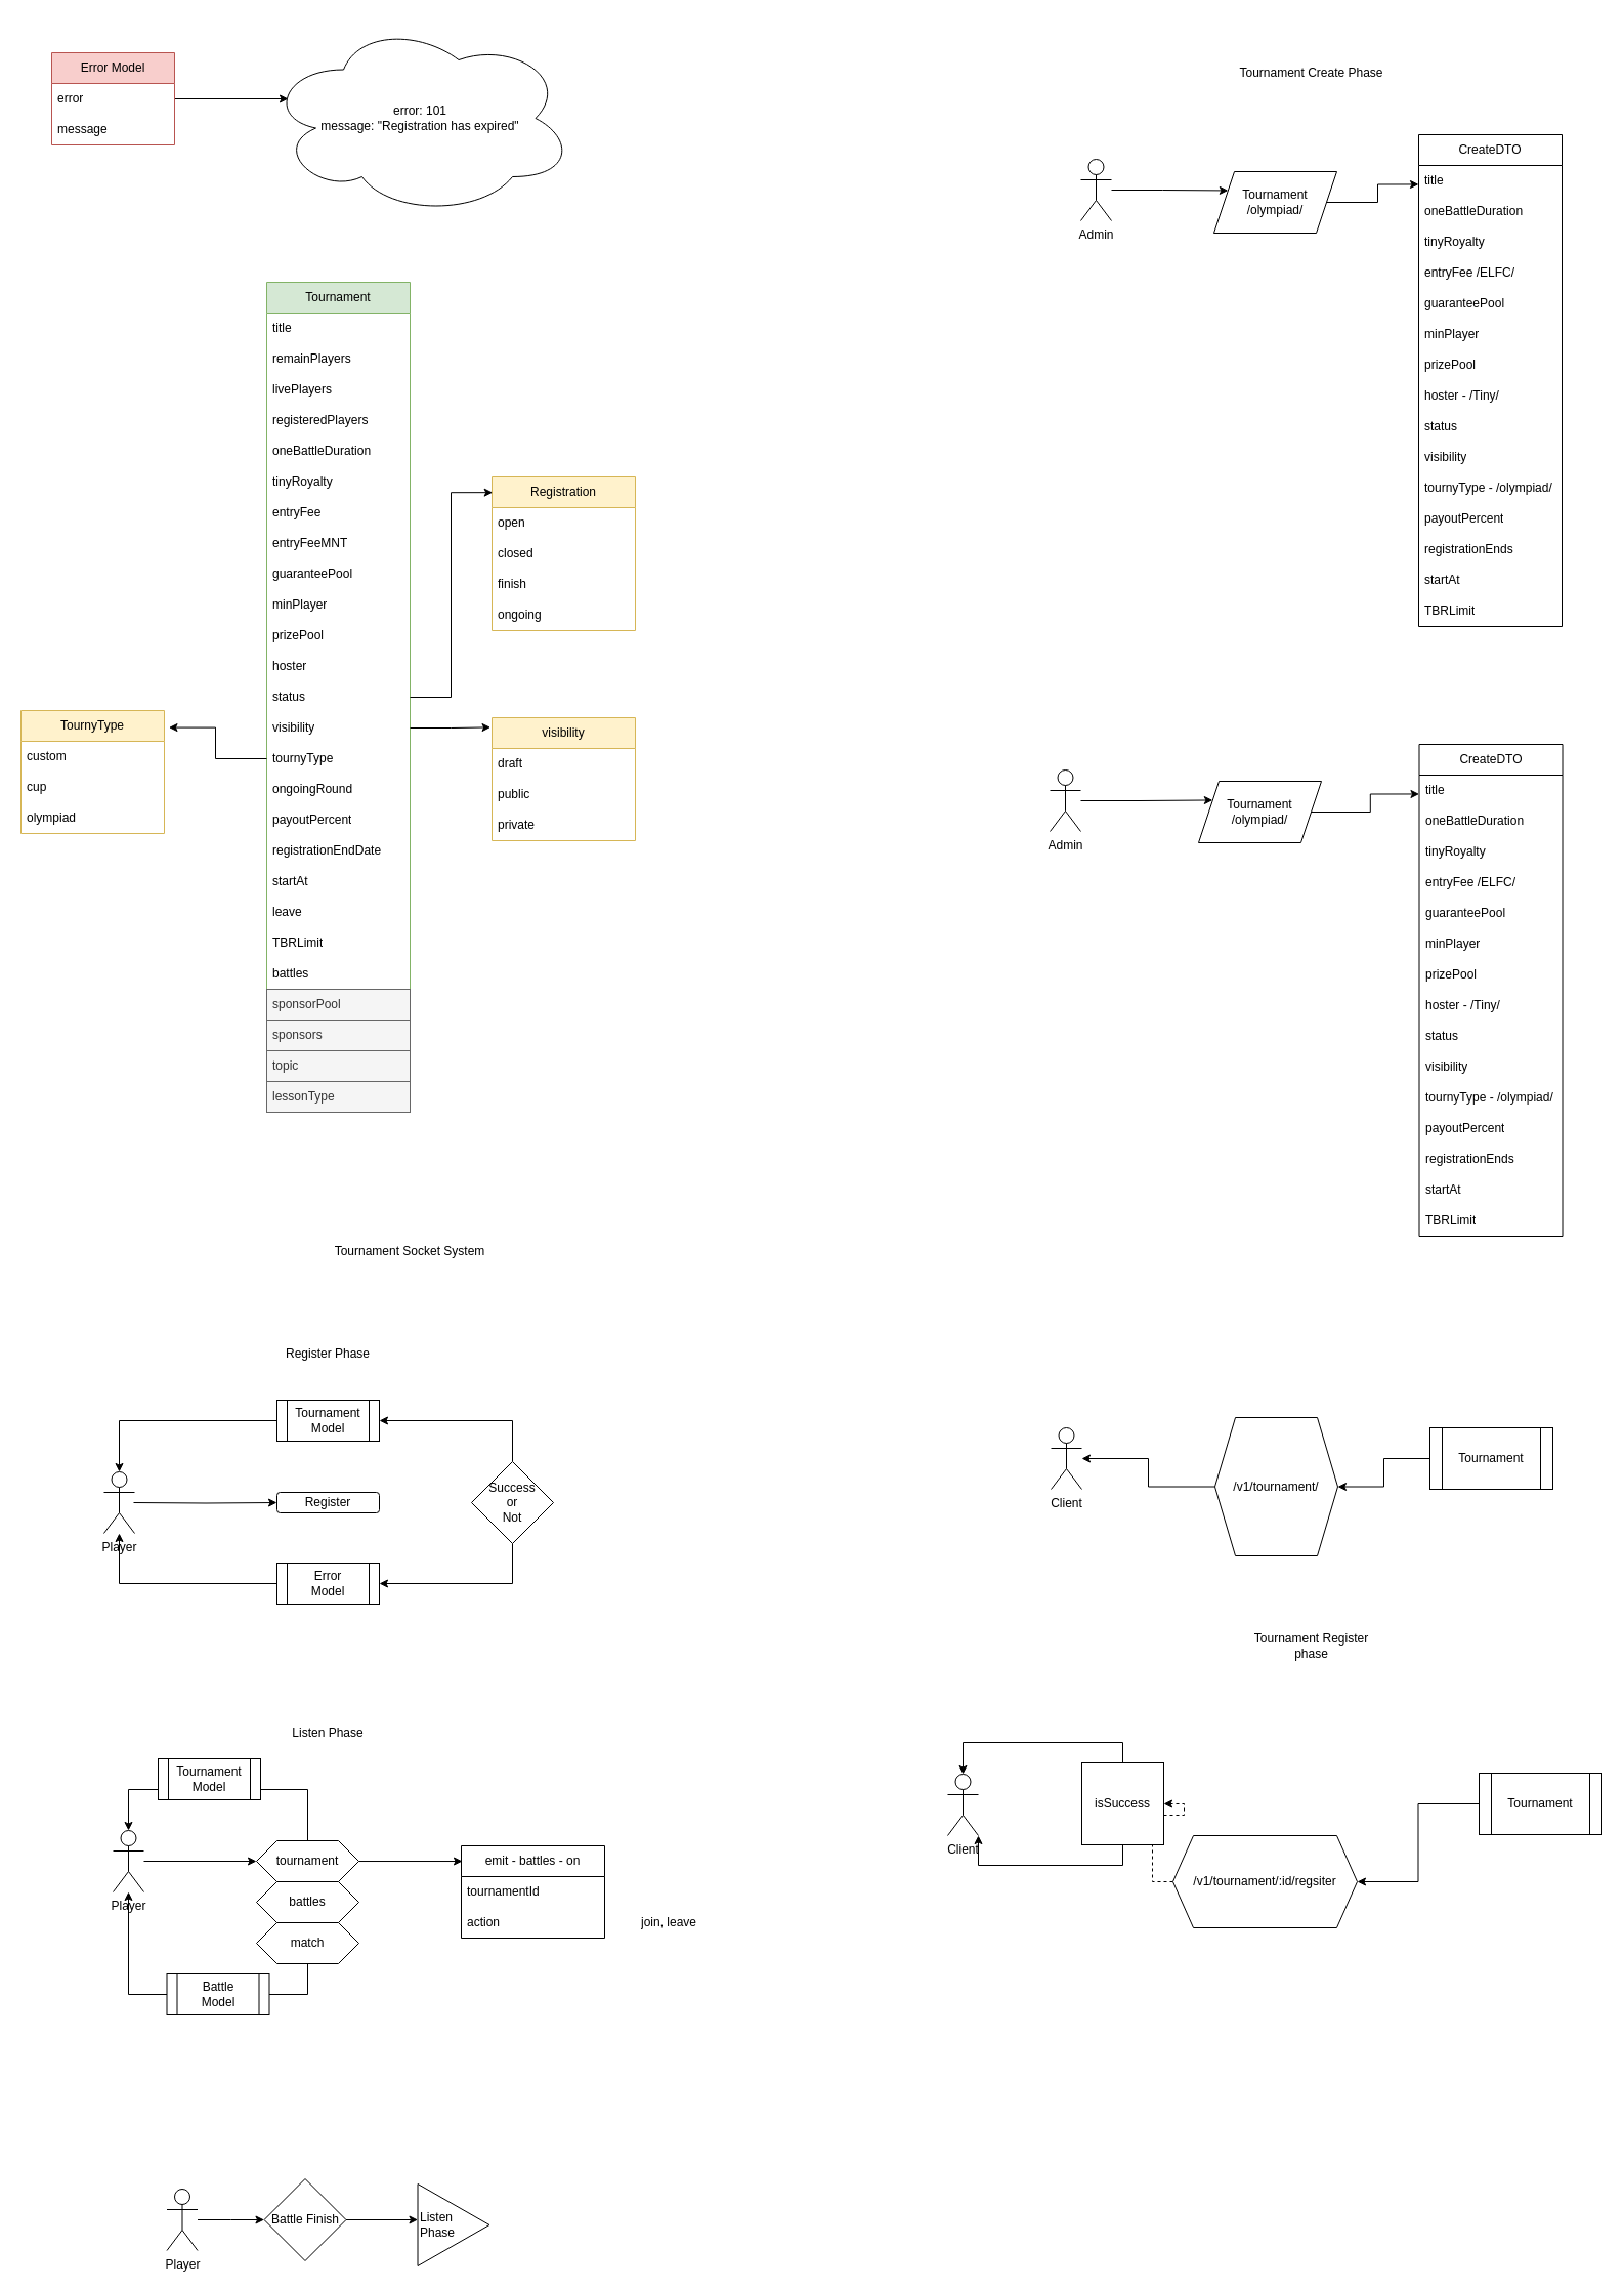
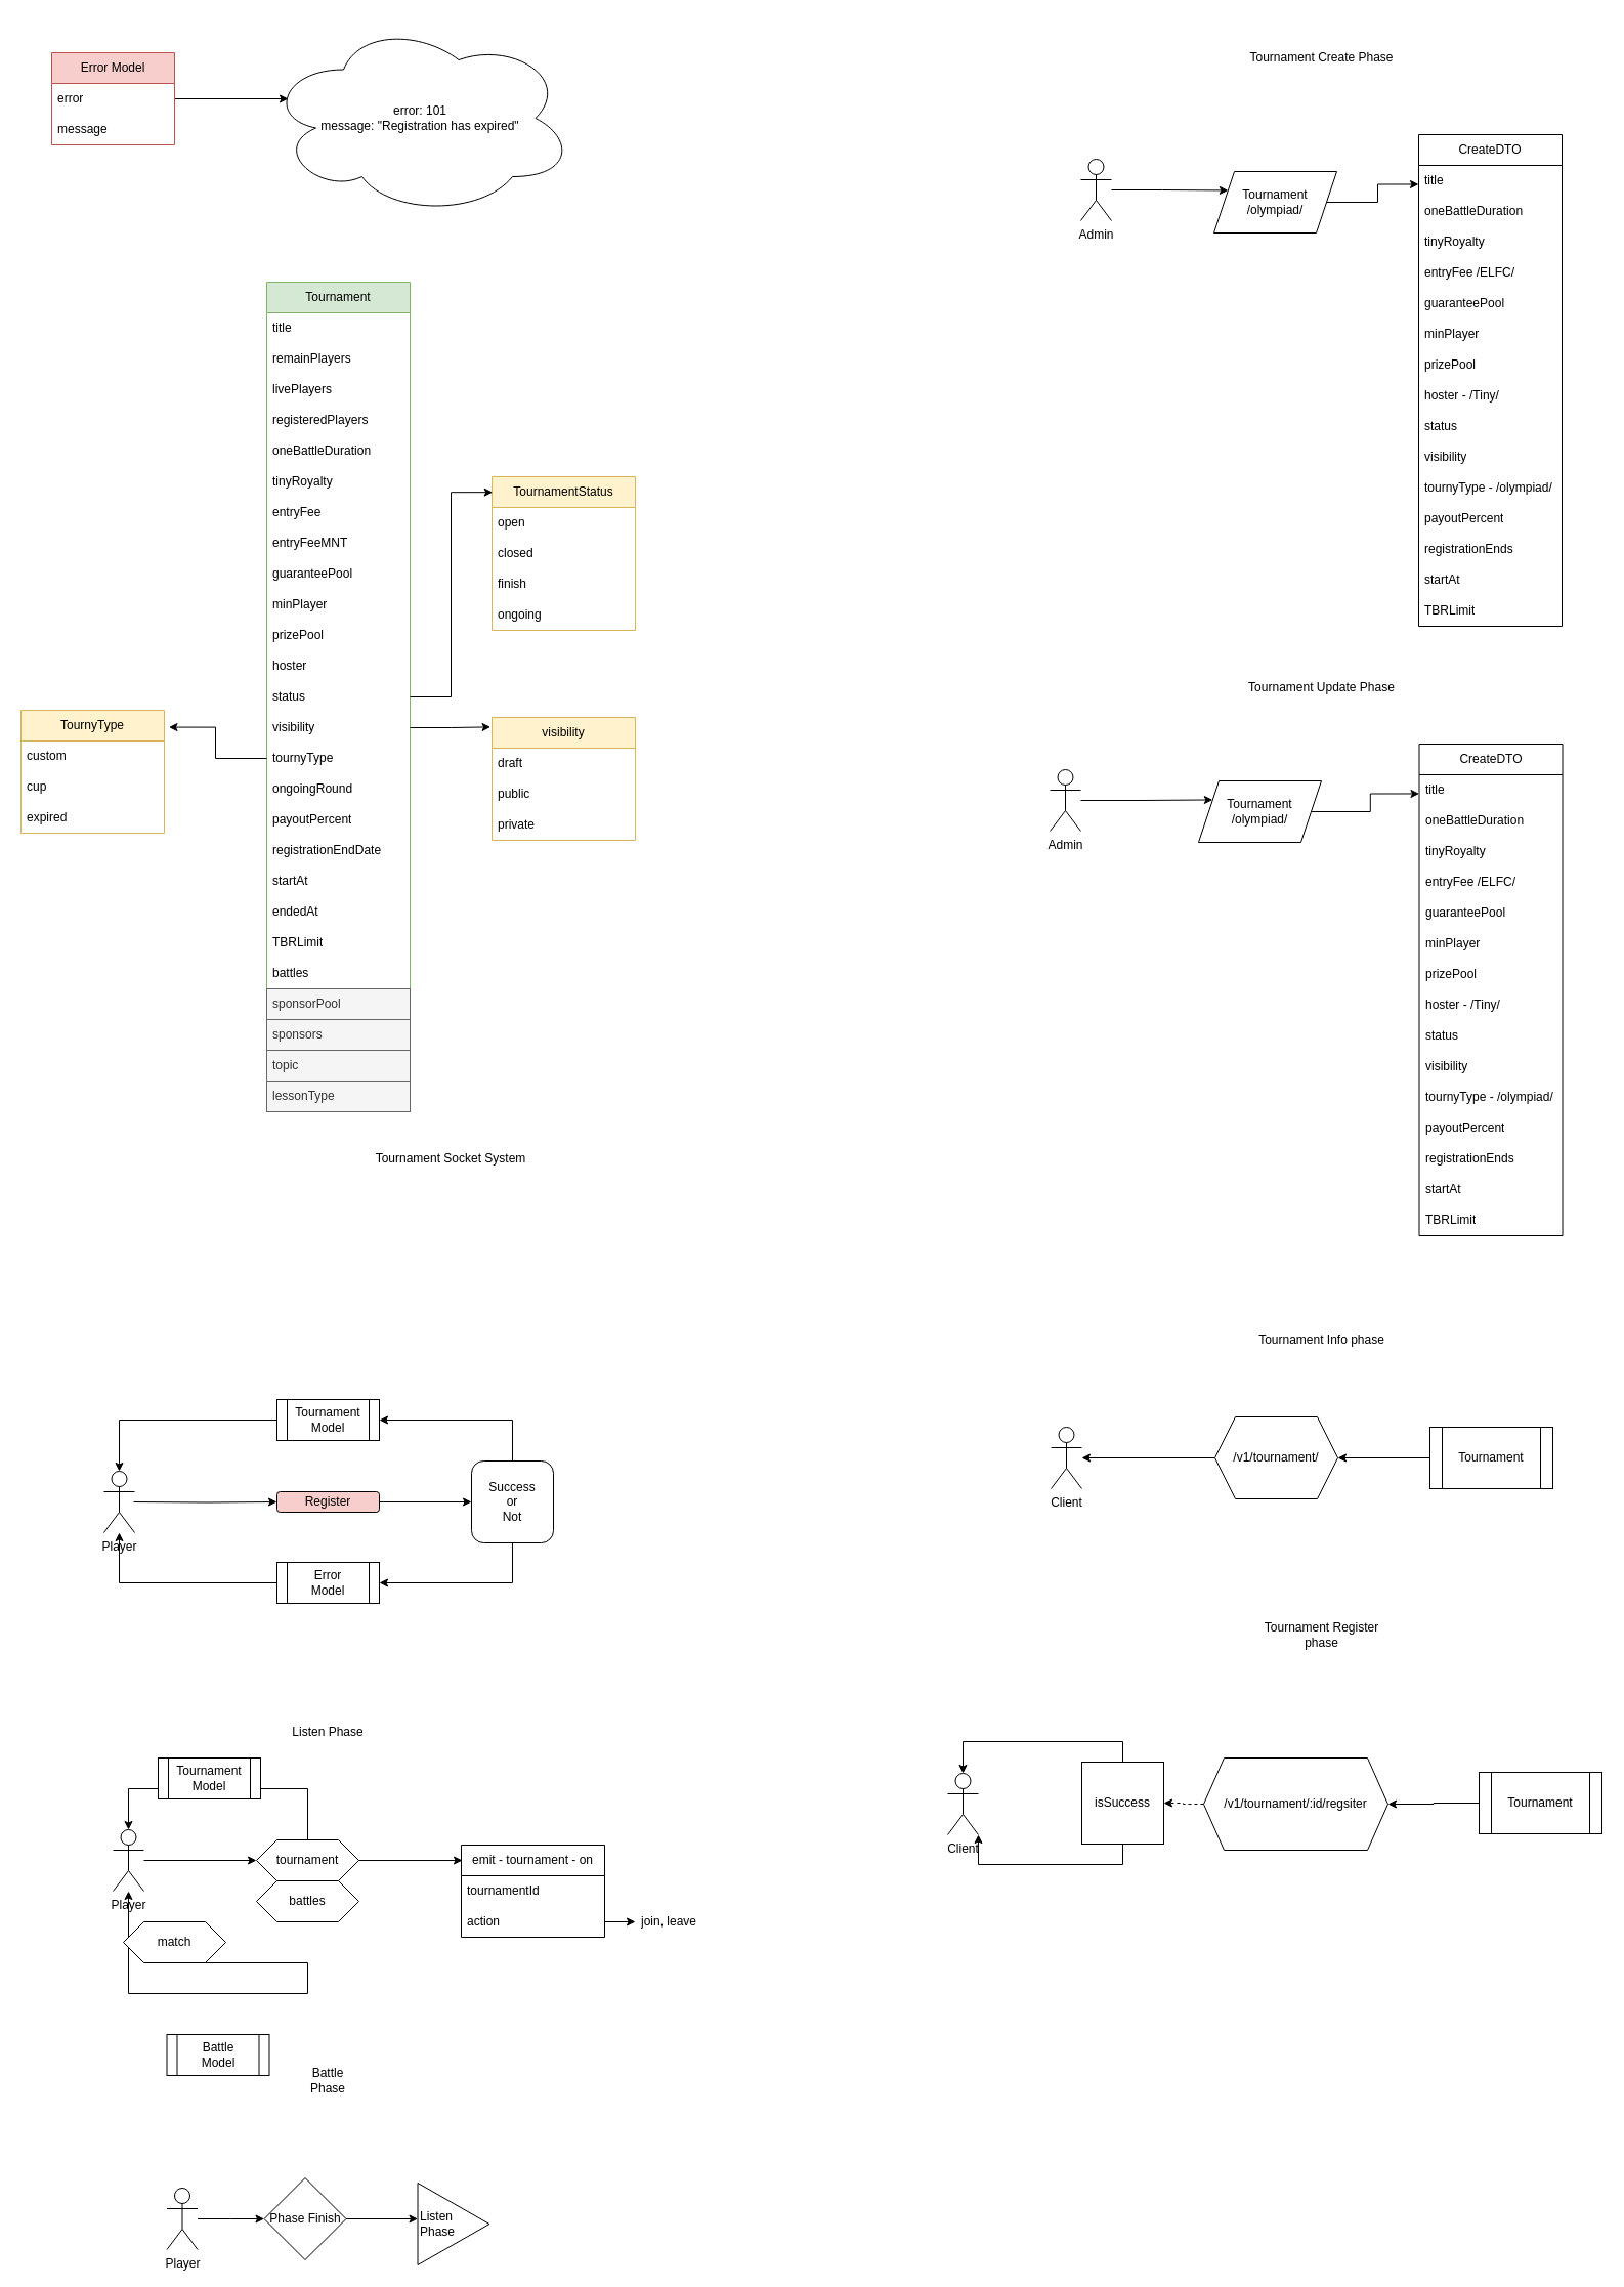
- <mxCell id="70" value="Tournament Create Phase" style="text;html=1;strokeColor=none;fillColor=none;align=center;verticalAlign=middle;whiteSpace=wrap;rounded=0;" vertex="1" parent="1"><mxGeometry x="1208" y="46" width="145" height="50" as="geometry" /></mxCell>
+ <mxCell id="70" value="Tournament Create Phase" style="text;html=1;strokeColor=none;fillColor=none;align=center;verticalAlign=middle;whiteSpace=wrap;rounded=0;" vertex="1" parent="1"><mxGeometry x="1218" y="31" width="145" height="50" as="geometry" /></mxCell>
- <mxCell id="34" value="Registration" style="swimlane;fontStyle=0;childLayout=stackLayout;horizontal=1;startSize=30;horizontalStack=0;resizeParent=1;resizeParentMax=0;resizeLast=0;collapsible=1;marginBottom=0;whiteSpace=wrap;html=1;fillColor=#fff2cc;strokeColor=#d6b656;" parent="1" vertex="1"><mxGeometry x="480" y="465" width="140" height="150" as="geometry" /></mxCell>
+ <mxCell id="34" value="TournamentStatus" style="swimlane;fontStyle=0;childLayout=stackLayout;horizontal=1;startSize=30;horizontalStack=0;resizeParent=1;resizeParentMax=0;resizeLast=0;collapsible=1;marginBottom=0;whiteSpace=wrap;html=1;fillColor=#fff2cc;strokeColor=#d6b656;" parent="1" vertex="1"><mxGeometry x="480" y="465" width="140" height="150" as="geometry" /></mxCell>
+ <mxCell id="71" value="Tournament Update Phase" style="text;html=1;strokeColor=none;fillColor=none;align=center;verticalAlign=middle;whiteSpace=wrap;rounded=0;" vertex="1" parent="1"><mxGeometry x="1218" y="646" width="145" height="50" as="geometry" /></mxCell>
- <mxCell id="43" value="olympiad" style="text;strokeColor=none;fillColor=none;align=left;verticalAlign=middle;spacingLeft=4;spacingRight=4;overflow=hidden;points=[[0,0.5],[1,0.5]];portConstraint=eastwest;rotatable=0;whiteSpace=wrap;html=1;" parent="40" vertex="1"><mxGeometry y="90" width="140" height="30" as="geometry" /></mxCell>
+ <mxCell id="43" value="expired" style="text;strokeColor=none;fillColor=none;align=left;verticalAlign=middle;spacingLeft=4;spacingRight=4;overflow=hidden;points=[[0,0.5],[1,0.5]];portConstraint=eastwest;rotatable=0;whiteSpace=wrap;html=1;" parent="40" vertex="1"><mxGeometry y="90" width="140" height="30" as="geometry" /></mxCell>
- <mxCell id="27" value="leave" style="text;strokeColor=none;fillColor=none;align=left;verticalAlign=middle;spacingLeft=4;spacingRight=4;overflow=hidden;points=[[0,0.5],[1,0.5]];portConstraint=eastwest;rotatable=0;whiteSpace=wrap;html=1;" parent="7" vertex="1"><mxGeometry y="600" width="140" height="30" as="geometry" /></mxCell>
+ <mxCell id="27" value="endedAt" style="text;strokeColor=none;fillColor=none;align=left;verticalAlign=middle;spacingLeft=4;spacingRight=4;overflow=hidden;points=[[0,0.5],[1,0.5]];portConstraint=eastwest;rotatable=0;whiteSpace=wrap;html=1;" parent="7" vertex="1"><mxGeometry y="600" width="140" height="30" as="geometry" /></mxCell>
- <mxCell id="107" value="Tournament Socket System" style="text;html=1;strokeColor=none;fillColor=none;align=center;verticalAlign=middle;whiteSpace=wrap;rounded=0;" vertex="1" parent="1"><mxGeometry x="325" y="1206" width="150" height="30" as="geometry" /></mxCell>
+ <mxCell id="107" value="Tournament Socket System" style="text;html=1;strokeColor=none;fillColor=none;align=center;verticalAlign=middle;whiteSpace=wrap;rounded=0;" vertex="1" parent="1"><mxGeometry x="365" y="1116" width="150" height="30" as="geometry" /></mxCell>
+ <mxCell id="92" value="Tournament Info phase" style="text;html=1;strokeColor=none;fillColor=none;align=center;verticalAlign=middle;whiteSpace=wrap;rounded=0;" vertex="1" parent="1"><mxGeometry x="1218" y="1283" width="145" height="50" as="geometry" /></mxCell>
- <mxCell id="119" value="Register Phase" style="text;html=1;strokeColor=none;fillColor=none;align=center;verticalAlign=middle;whiteSpace=wrap;rounded=0;" vertex="1" parent="1"><mxGeometry x="270" y="1296" width="100" height="50" as="geometry" /></mxCell>
- <mxCell id="97" value="/v1/tournament/" style="shape=hexagon;perimeter=hexagonPerimeter2;whiteSpace=wrap;html=1;fixedSize=1;" vertex="1" parent="1"><mxGeometry x="1186" y="1383" width="120" height="135" as="geometry" /></mxCell>
+ <mxCell id="97" value="/v1/tournament/" style="shape=hexagon;perimeter=hexagonPerimeter2;whiteSpace=wrap;html=1;fixedSize=1;" vertex="1" parent="1"><mxGeometry x="1186" y="1383" width="120" height="80" as="geometry" /></mxCell>
- <mxCell id="111" value="Register" style="rounded=1;whiteSpace=wrap;html=1;" vertex="1" parent="1"><mxGeometry x="270" y="1456" width="100" height="20" as="geometry" /></mxCell>
+ <mxCell id="111" value="Register" style="rounded=1;whiteSpace=wrap;html=1;fillColor=#f8cecc;" vertex="1" parent="1"><mxGeometry x="270" y="1456" width="100" height="20" as="geometry" /></mxCell>
+ <mxCell id="110" style="edgeStyle=orthogonalEdgeStyle;rounded=0;orthogonalLoop=1;jettySize=auto;html=1;entryX=0;entryY=0.5;entryDx=0;entryDy=0;" edge="1" parent="1" source="111" target="114"><mxGeometry relative="1" as="geometry" /></mxCell>
- <mxCell id="114" value="Success&lt;br&gt;or&lt;br&gt;Not" style="rhombus;whiteSpace=wrap;html=1;" vertex="1" parent="1"><mxGeometry x="460" y="1426" width="80" height="80" as="geometry" /></mxCell>
+ <mxCell id="114" value="Success&lt;br&gt;or&lt;br&gt;Not" style="whiteSpace=wrap;html=1;rounded=1;" vertex="1" parent="1"><mxGeometry x="460" y="1426" width="80" height="80" as="geometry" /></mxCell>
- <mxCell id="98" value="Tournament Register phase" style="text;html=1;strokeColor=none;fillColor=none;align=center;verticalAlign=middle;whiteSpace=wrap;rounded=0;" vertex="1" parent="1"><mxGeometry x="1208" y="1581" width="145" height="50" as="geometry" /></mxCell>
+ <mxCell id="98" value="Tournament Register phase" style="text;html=1;strokeColor=none;fillColor=none;align=center;verticalAlign=middle;whiteSpace=wrap;rounded=0;" vertex="1" parent="1"><mxGeometry x="1218" y="1571" width="145" height="50" as="geometry" /></mxCell>
- <mxCell id="126" value="emit - battles - on" style="swimlane;fontStyle=0;childLayout=stackLayout;horizontal=1;startSize=30;horizontalStack=0;resizeParent=1;resizeParentMax=0;resizeLast=0;collapsible=1;marginBottom=0;whiteSpace=wrap;html=1;" vertex="1" parent="1"><mxGeometry x="450" y="1801" width="140" height="90" as="geometry" /></mxCell>
+ <mxCell id="126" value="emit - tournament - on" style="swimlane;fontStyle=0;childLayout=stackLayout;horizontal=1;startSize=30;horizontalStack=0;resizeParent=1;resizeParentMax=0;resizeLast=0;collapsible=1;marginBottom=0;whiteSpace=wrap;html=1;" vertex="1" parent="1"><mxGeometry x="450" y="1801" width="140" height="90" as="geometry" /></mxCell>
- <mxCell id="103" value="/v1/tournament/:id/regsiter" style="shape=hexagon;perimeter=hexagonPerimeter2;whiteSpace=wrap;html=1;fixedSize=1;" vertex="1" parent="1"><mxGeometry x="1145" y="1791" width="180" height="90" as="geometry" /></mxCell>
+ <mxCell id="103" value="/v1/tournament/:id/regsiter" style="shape=hexagon;perimeter=hexagonPerimeter2;whiteSpace=wrap;html=1;fixedSize=1;" vertex="1" parent="1"><mxGeometry x="1175" y="1716" width="180" height="90" as="geometry" /></mxCell>
+ <mxCell id="130" style="edgeStyle=orthogonalEdgeStyle;rounded=0;orthogonalLoop=1;jettySize=auto;html=1;" edge="1" parent="1" source="128" target="129"><mxGeometry relative="1" as="geometry" /></mxCell>
- <mxCell id="133" value="match" style="shape=hexagon;perimeter=hexagonPerimeter2;whiteSpace=wrap;html=1;fixedSize=1;" vertex="1" parent="1"><mxGeometry x="250" y="1876" width="100" height="40" as="geometry" /></mxCell>
+ <mxCell id="133" value="match" style="shape=hexagon;perimeter=hexagonPerimeter2;whiteSpace=wrap;html=1;fixedSize=1;" vertex="1" parent="1"><mxGeometry x="120" y="1876" width="100" height="40" as="geometry" /></mxCell>
- <mxCell id="134" value="Battle&lt;br&gt;Model" style="shape=process;whiteSpace=wrap;html=1;backgroundOutline=1;" vertex="1" parent="1"><mxGeometry x="162.5" y="1926" width="100" height="40" as="geometry" /></mxCell>
+ <mxCell id="134" value="Battle&lt;br&gt;Model" style="shape=process;whiteSpace=wrap;html=1;backgroundOutline=1;" vertex="1" parent="1"><mxGeometry x="162.5" y="1986" width="100" height="40" as="geometry" /></mxCell>
+ <mxCell id="135" value="Battle Phase" style="text;html=1;strokeColor=none;fillColor=none;align=center;verticalAlign=middle;whiteSpace=wrap;rounded=0;" vertex="1" parent="1"><mxGeometry x="290" y="2016" width="60" height="30" as="geometry" /></mxCell>
- <mxCell id="139" value="Battle Finish" style="rhombus;whiteSpace=wrap;html=1;" vertex="1" parent="1"><mxGeometry x="257.5" y="2126" width="80" height="80" as="geometry" /></mxCell>
+ <mxCell id="139" value="Phase Finish" style="rhombus;whiteSpace=wrap;html=1;" vertex="1" parent="1"><mxGeometry x="257.5" y="2126" width="80" height="80" as="geometry" /></mxCell>
